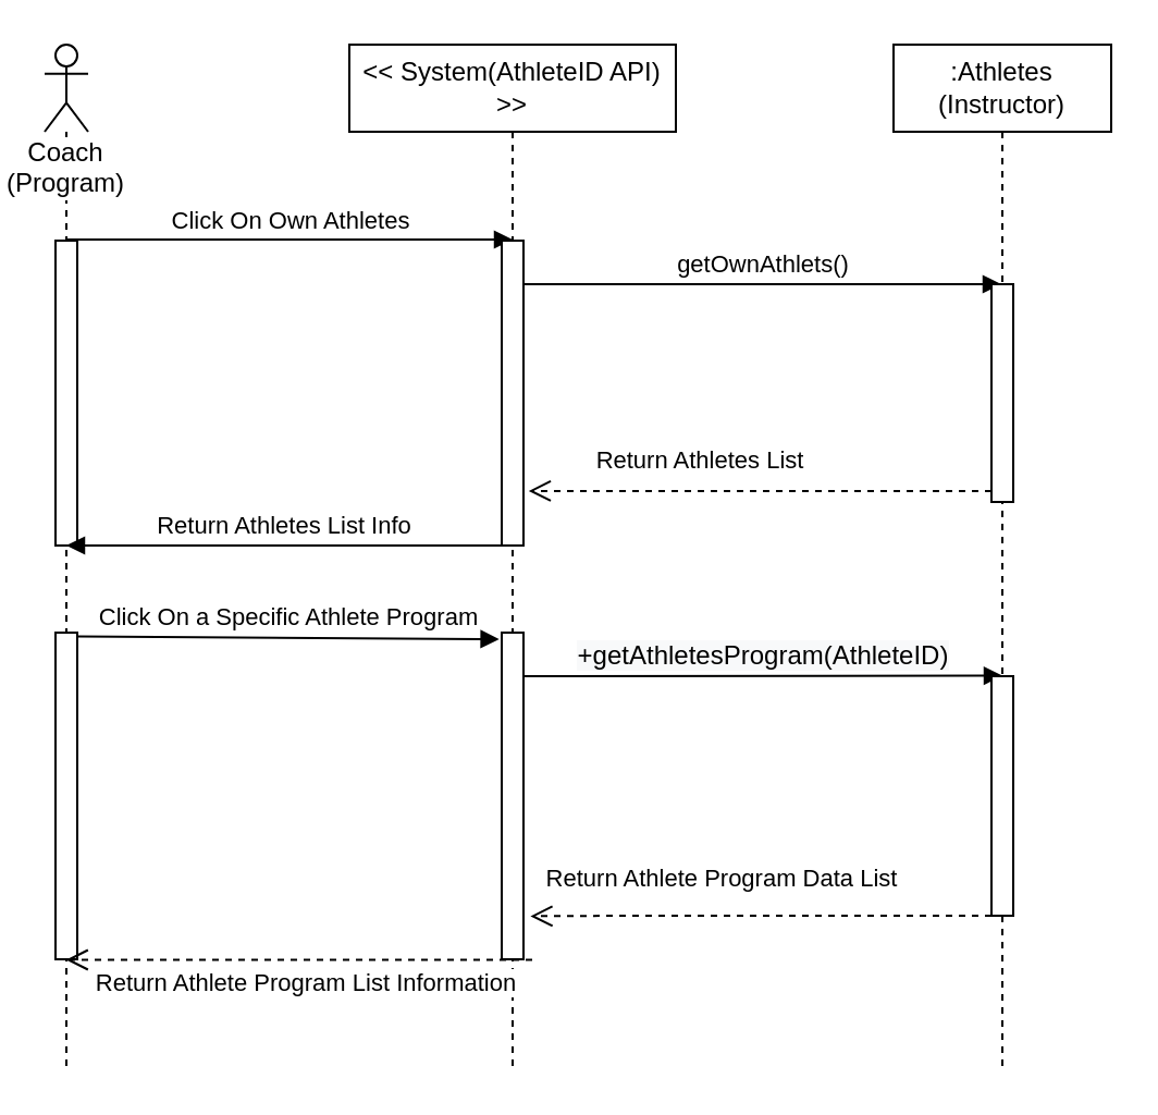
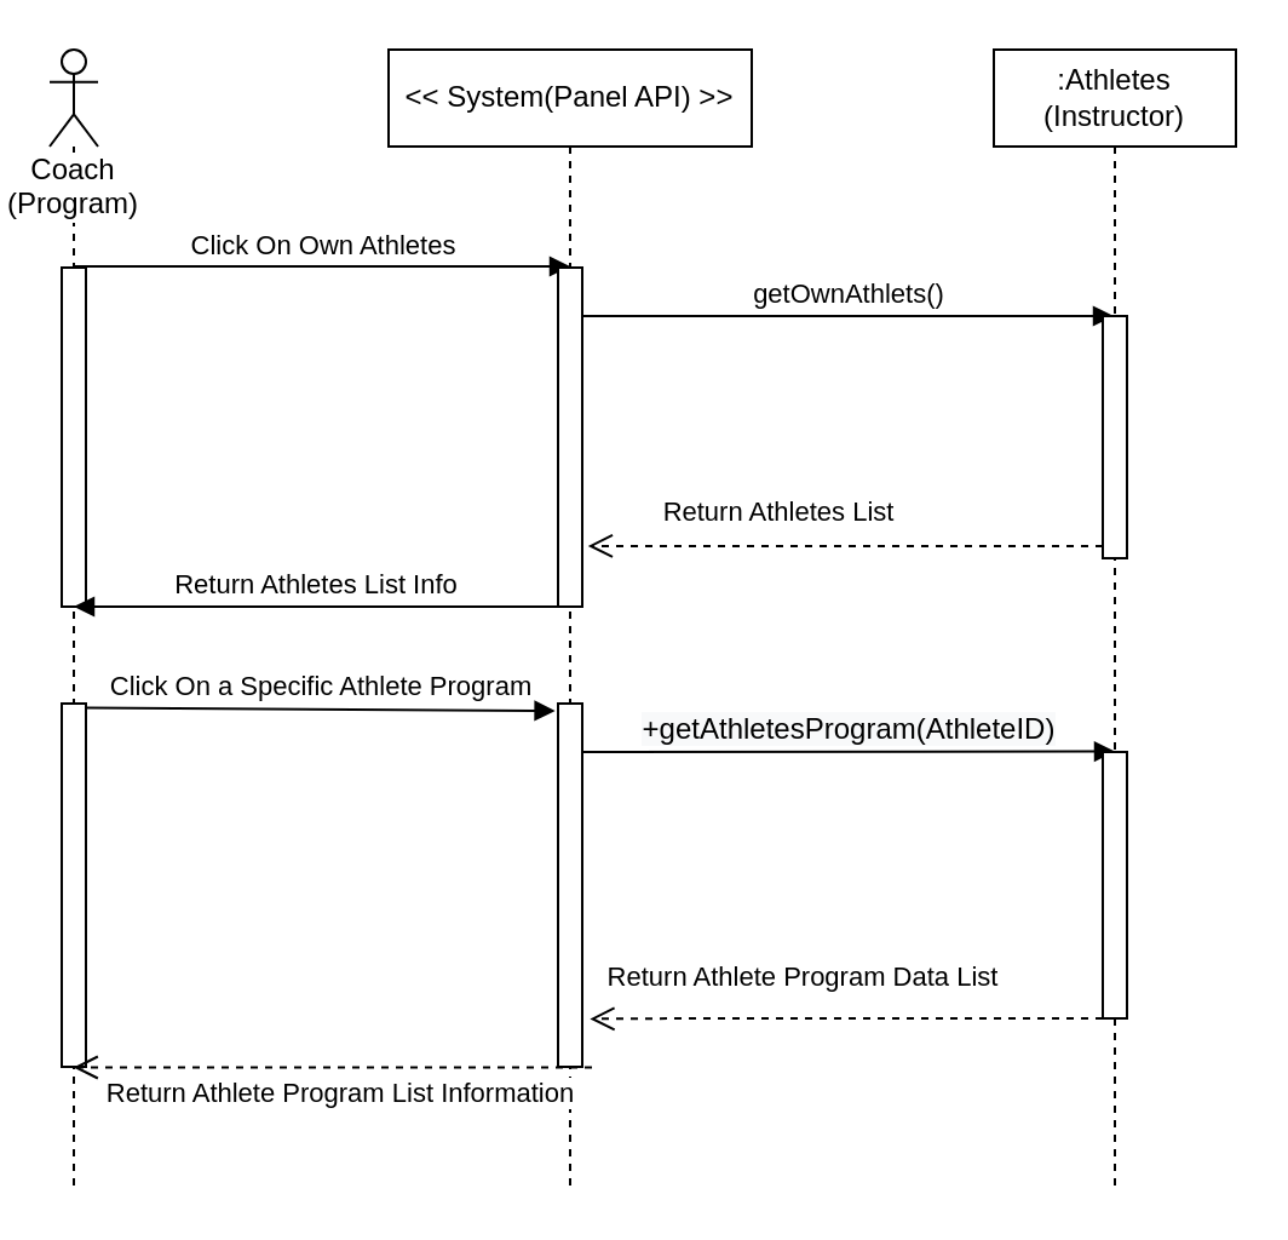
- <mxCell id="5" value="&amp;lt;&amp;lt; System(AthleteID API) &amp;gt;&amp;gt;" style="shape=umlLifeline;perimeter=lifelinePerimeter;whiteSpace=wrap;html=1;container=1;collapsible=0;recursiveResize=0;outlineConnect=0;" vertex="1" parent="1"><mxGeometry x="160" y="20" width="150" height="470" as="geometry" /></mxCell>
+ <mxCell id="5" value="&amp;lt;&amp;lt; System(Panel API) &amp;gt;&amp;gt;" style="shape=umlLifeline;perimeter=lifelinePerimeter;whiteSpace=wrap;html=1;container=1;collapsible=0;recursiveResize=0;outlineConnect=0;" vertex="1" parent="1"><mxGeometry x="160" y="20" width="150" height="470" as="geometry" /></mxCell>
